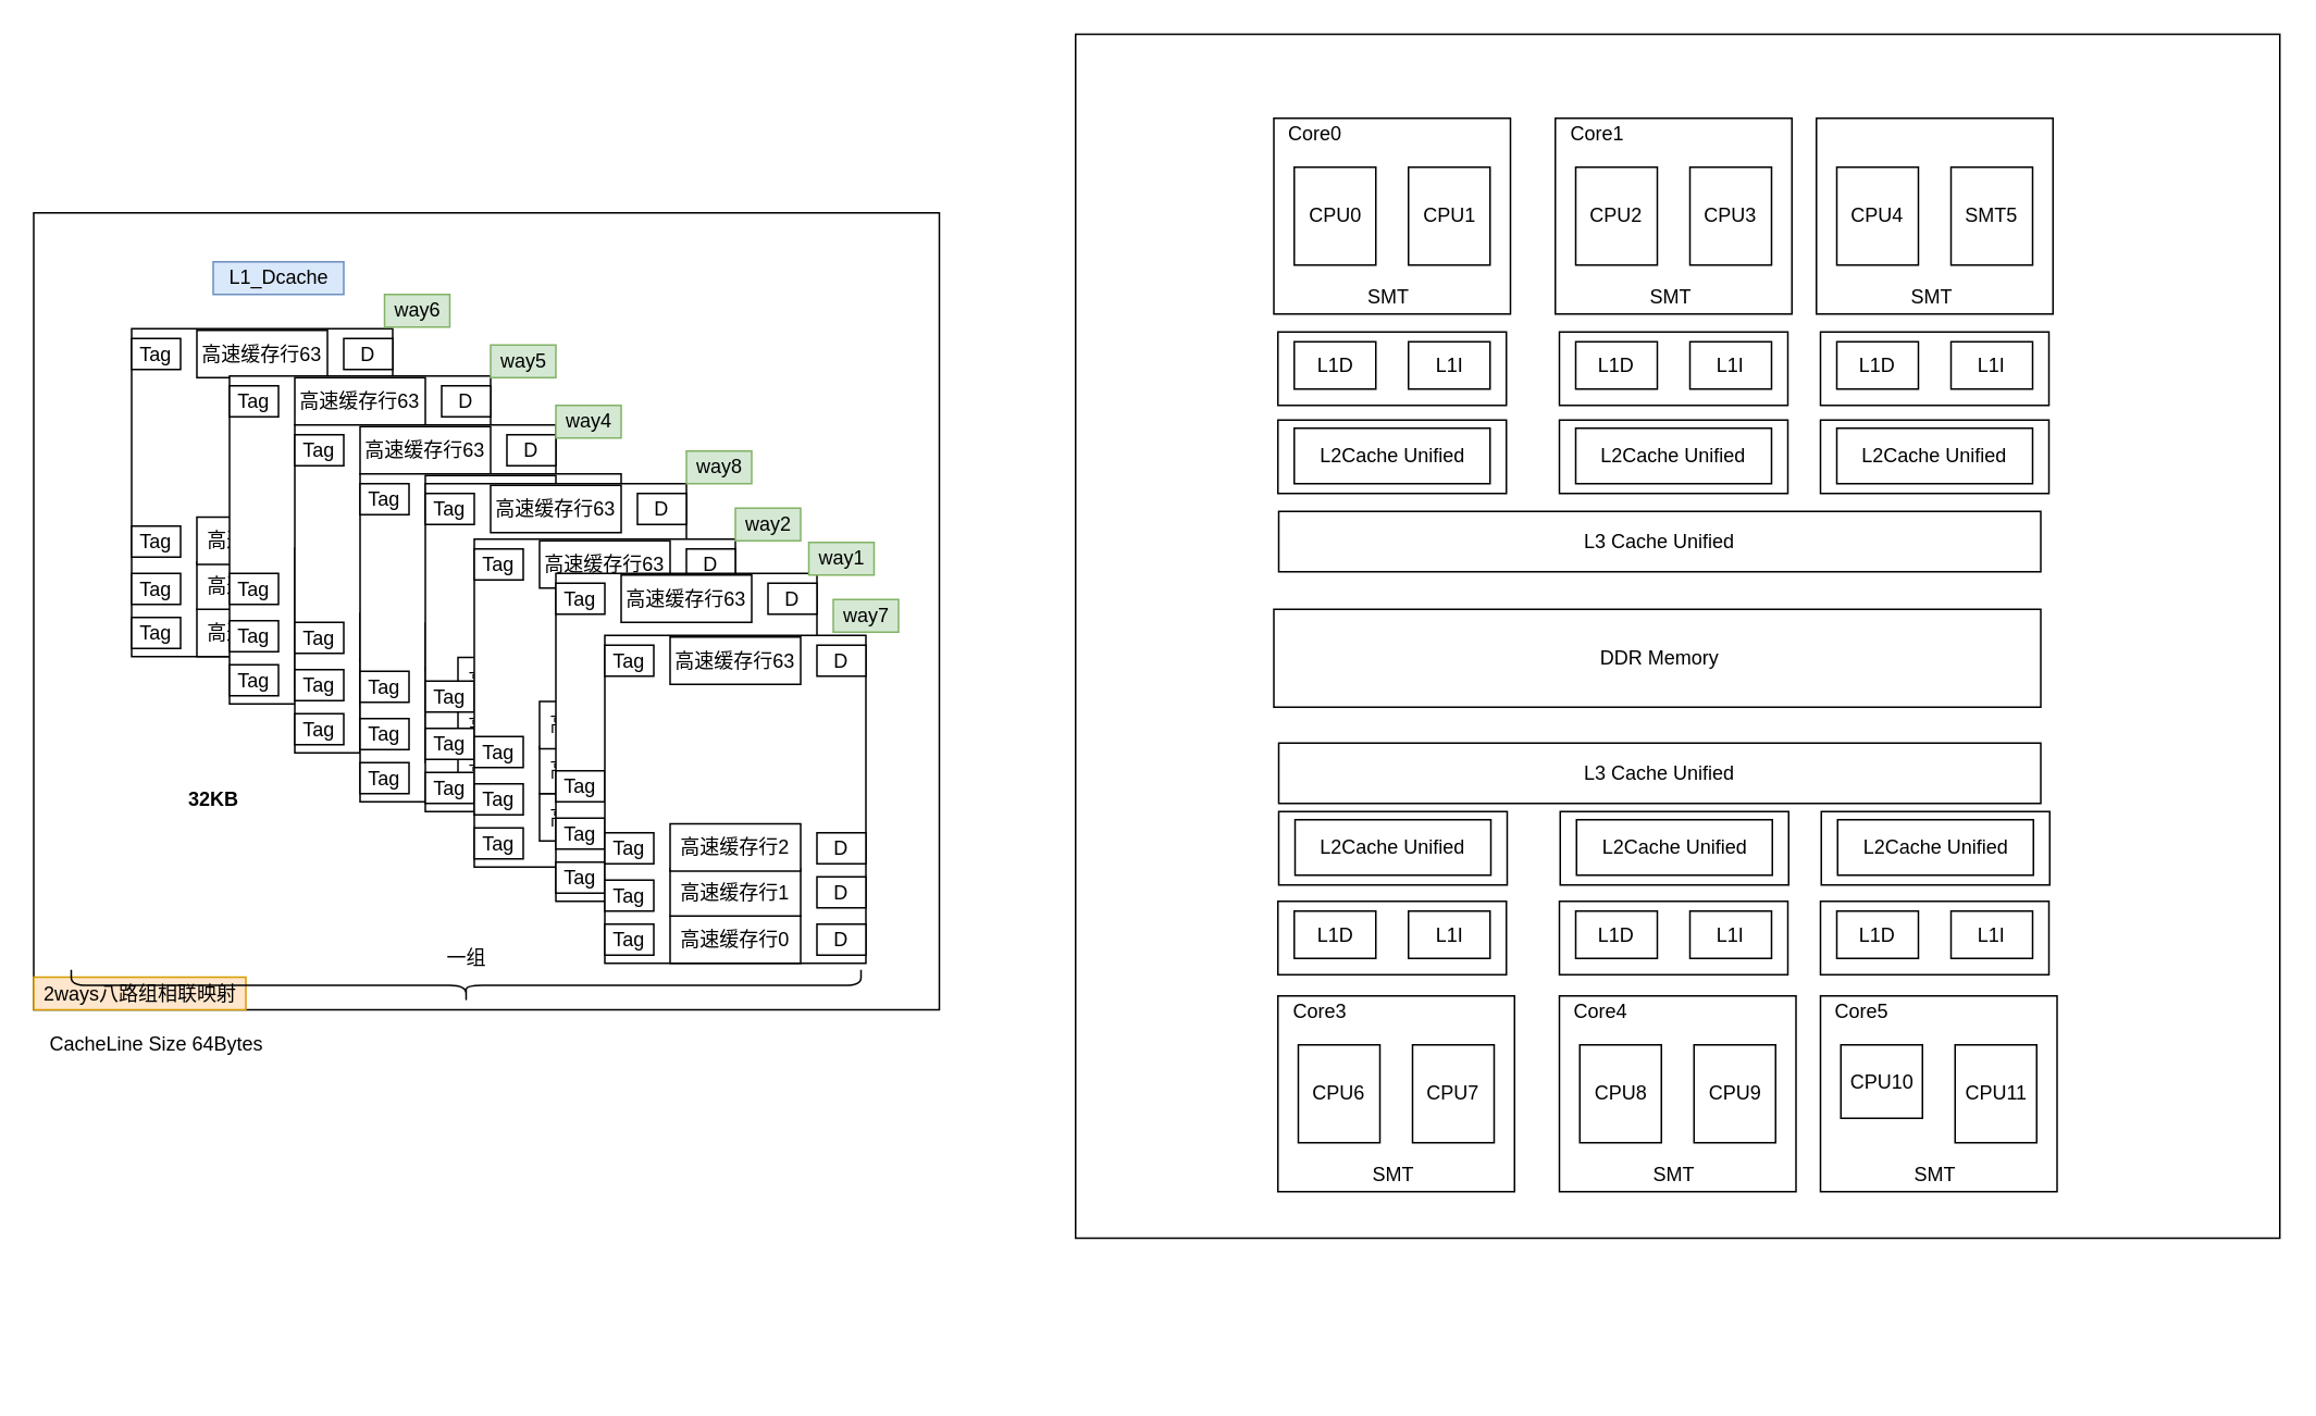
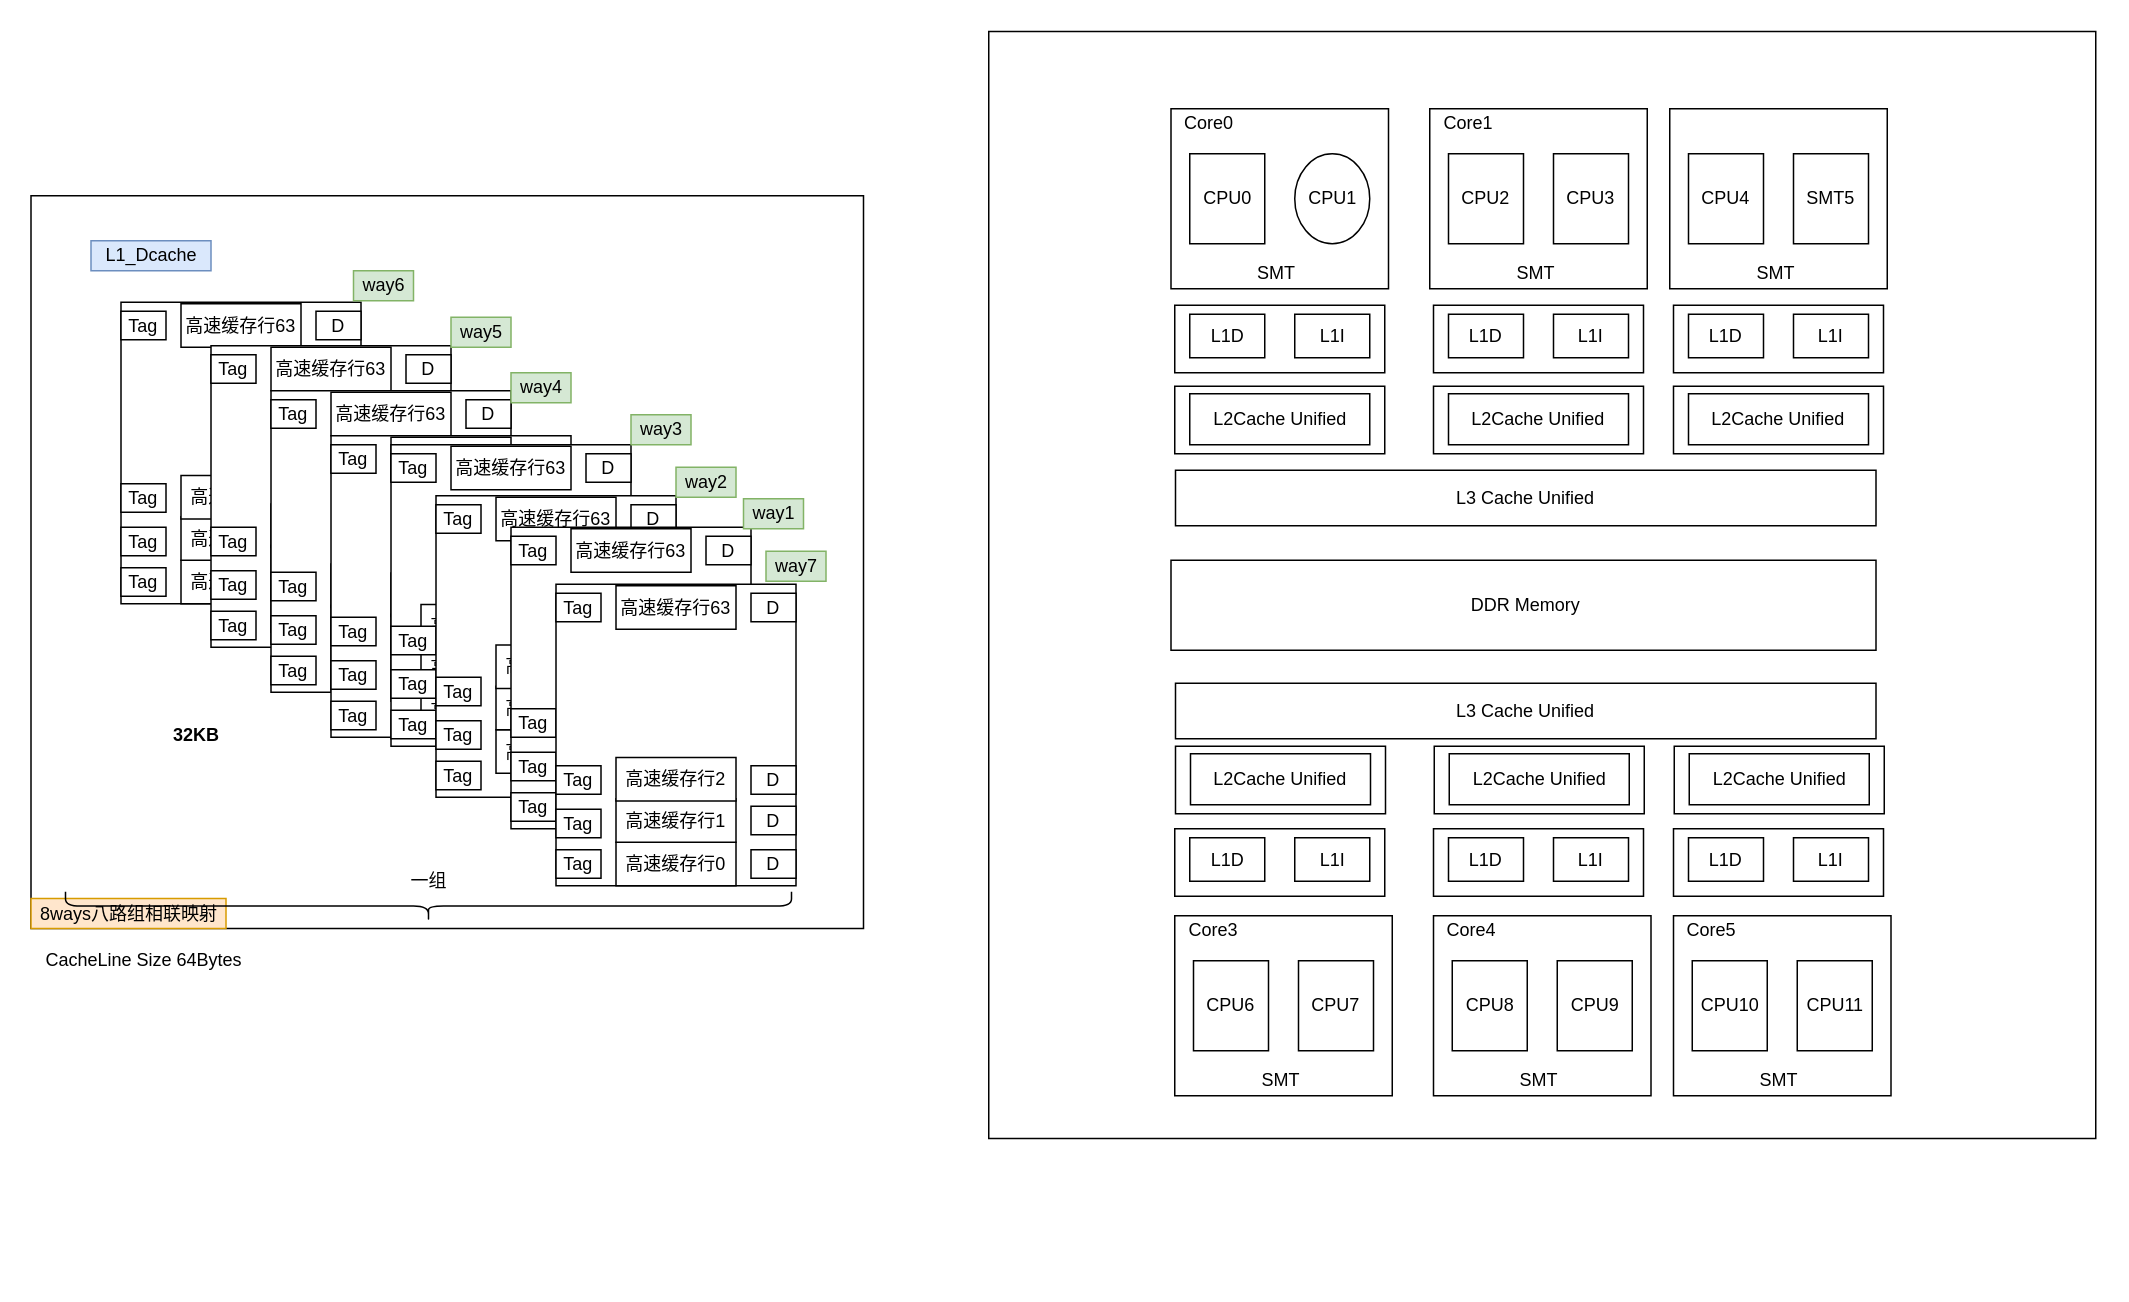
- <mxCell id="115" value="CPU1" style="whiteSpace=wrap;html=1;" parent="1" vertex="1"><mxGeometry x="862.5" y="102" width="50" height="60" as="geometry" /></mxCell>
+ <mxCell id="115" value="CPU1" style="ellipse;whiteSpace=wrap;html=1;" parent="1" vertex="1"><mxGeometry x="862.5" y="102" width="50" height="60" as="geometry" /></mxCell>
- <mxCell id="19" value="L1_Dcache" style="text;html=1;align=center;verticalAlign=middle;resizable=0;points=[];autosize=1;fillColor=#dae8fc;strokeColor=#6c8ebf;" parent="1" vertex="1"><mxGeometry x="130" y="160" width="80" height="20" as="geometry" /></mxCell>
+ <mxCell id="19" value="L1_Dcache" style="text;html=1;align=center;verticalAlign=middle;resizable=0;points=[];autosize=1;fillColor=#dae8fc;strokeColor=#6c8ebf;" parent="1" vertex="1"><mxGeometry x="60" y="160" width="80" height="20" as="geometry" /></mxCell>
- <mxCell id="179" value="way8" style="text;html=1;align=center;verticalAlign=middle;resizable=0;points=[];autosize=1;fillColor=#d5e8d4;strokeColor=#82b366;" vertex="1" parent="1"><mxGeometry x="420" y="276" width="40" height="20" as="geometry" /></mxCell>
+ <mxCell id="179" value="way3" style="text;html=1;align=center;verticalAlign=middle;resizable=0;points=[];autosize=1;fillColor=#d5e8d4;strokeColor=#82b366;" vertex="1" parent="1"><mxGeometry x="420" y="276" width="40" height="20" as="geometry" /></mxCell>
- <mxCell id="34" value="2ways八路组相联映射" style="text;html=1;align=center;verticalAlign=middle;resizable=0;points=[];autosize=1;fillColor=#ffe6cc;strokeColor=#d79b00;" parent="1" vertex="1"><mxGeometry x="20" y="598.5" width="130" height="20" as="geometry" /></mxCell>
+ <mxCell id="34" value="8ways八路组相联映射" style="text;html=1;align=center;verticalAlign=middle;resizable=0;points=[];autosize=1;fillColor=#ffe6cc;strokeColor=#d79b00;" parent="1" vertex="1"><mxGeometry x="20" y="598.5" width="130" height="20" as="geometry" /></mxCell>
- <mxCell id="163" value="CPU10" style="whiteSpace=wrap;html=1;" parent="1" vertex="1"><mxGeometry x="1127.5" y="640" width="50" height="45" as="geometry" /></mxCell>
+ <mxCell id="163" value="CPU10" style="whiteSpace=wrap;html=1;" parent="1" vertex="1"><mxGeometry x="1127.5" y="640" width="50" height="60" as="geometry" /></mxCell>
